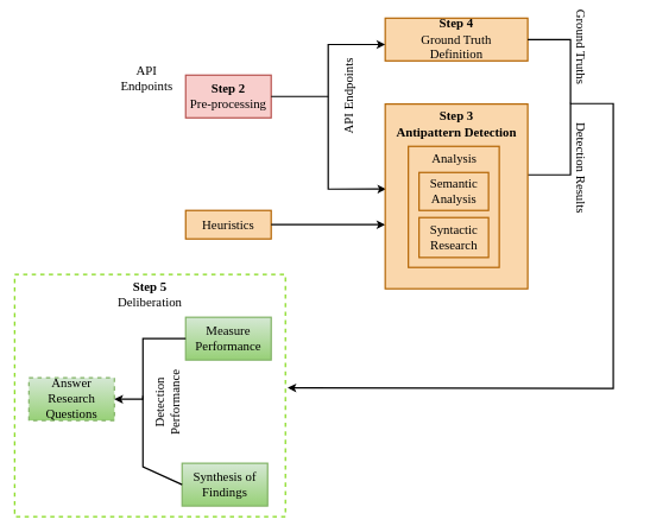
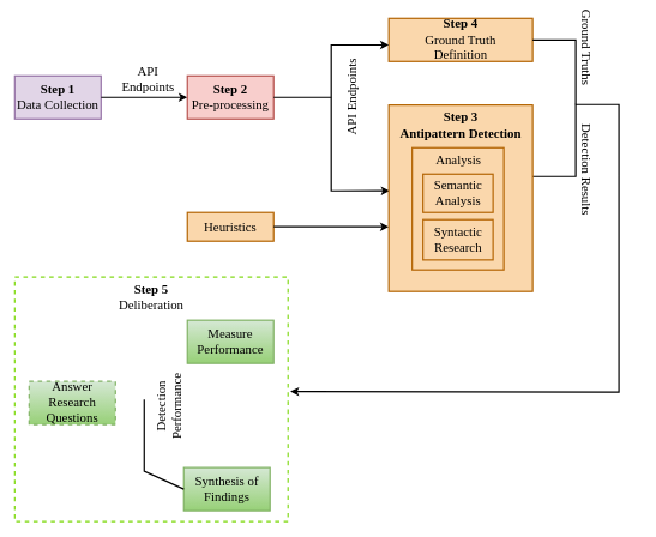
+ <mxCell id="2" value="&lt;font style=&quot;font-size: 18px;&quot;&gt;&lt;span style=&quot;font-size: 18px;&quot;&gt;&lt;b style=&quot;font-size: 18px;&quot;&gt;Step 1&lt;/b&gt;&lt;/span&gt;&lt;/font&gt;&lt;div style=&quot;font-size: 18px;&quot;&gt;&lt;font style=&quot;font-size: 18px;&quot;&gt;&lt;span style=&quot;font-size: 18px;&quot;&gt;Data&amp;nbsp;&lt;/span&gt;&lt;/font&gt;&lt;span style=&quot;font-size: 18px; background-color: initial;&quot;&gt;Collection&lt;/span&gt;&lt;/div&gt;" style="rounded=0;whiteSpace=wrap;html=1;strokeWidth=2;container=0;fontStyle=0;fontFamily=Times New Roman;fontSize=18;fillColor=#e1d5e7;strokeColor=#9673a6;" parent="1" vertex="1"><mxGeometry x="20" y="100" width="120" height="60" as="geometry" /></mxCell>
+ <mxCell id="3" value="" style="endArrow=classic;html=1;rounded=0;strokeWidth=2;entryX=0;entryY=0.5;entryDx=0;entryDy=0;fontStyle=0;exitX=1;exitY=0.5;exitDx=0;exitDy=0;fontFamily=Times New Roman;fontSize=18;" parent="1" source="2" target="4" edge="1"><mxGeometry width="50" height="50" relative="1" as="geometry"><mxPoint x="-20" y="360" as="sourcePoint" /><mxPoint x="440" y="270" as="targetPoint" /><Array as="points" /></mxGeometry></mxCell>
- <mxCell id="27" value="" style="endArrow=classic;html=1;rounded=0;entryX=1;entryY=0.5;entryDx=0;entryDy=0;strokeWidth=2;fontSize=18;exitX=0;exitY=0.5;exitDx=0;exitDy=0;" edge="1" parent="21" source="23" target="24"><mxGeometry width="50" height="50" relative="1" as="geometry"><mxPoint x="230" y="120" as="sourcePoint" /><mxPoint x="280" y="70" as="targetPoint" /><Array as="points"><mxPoint x="180" y="90" /><mxPoint x="180" y="175" /></Array></mxGeometry></mxCell>
